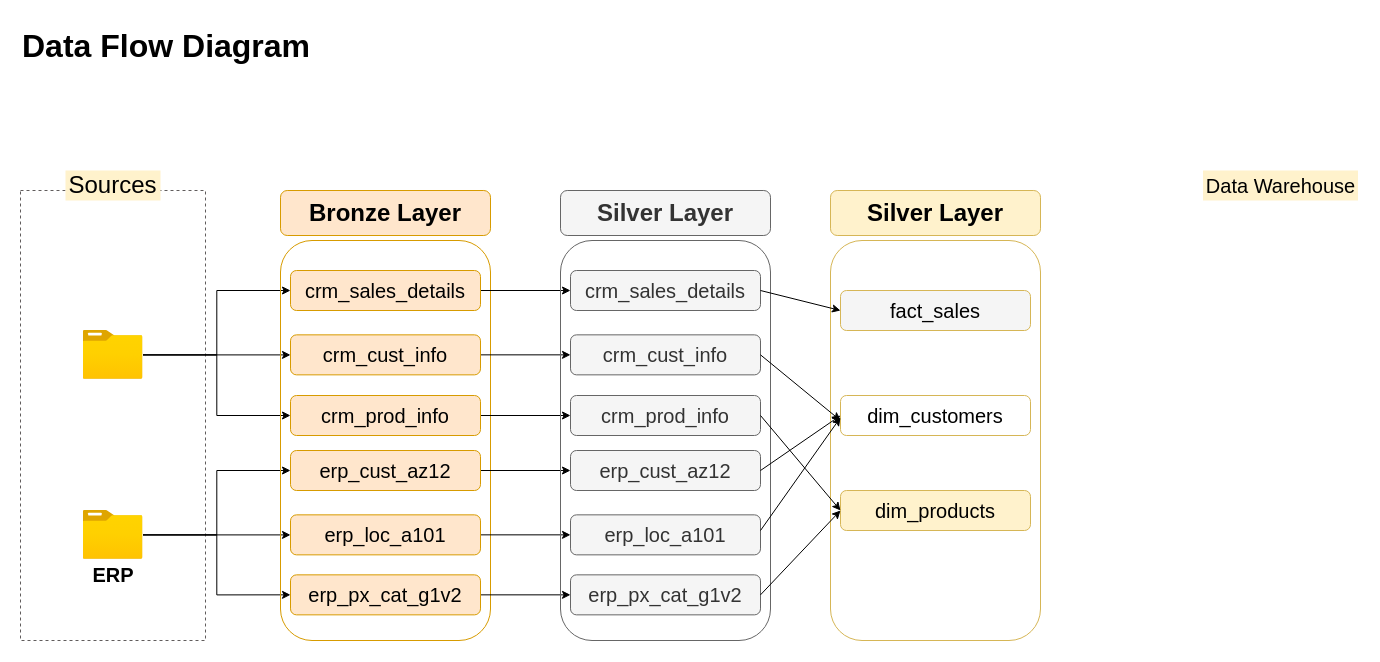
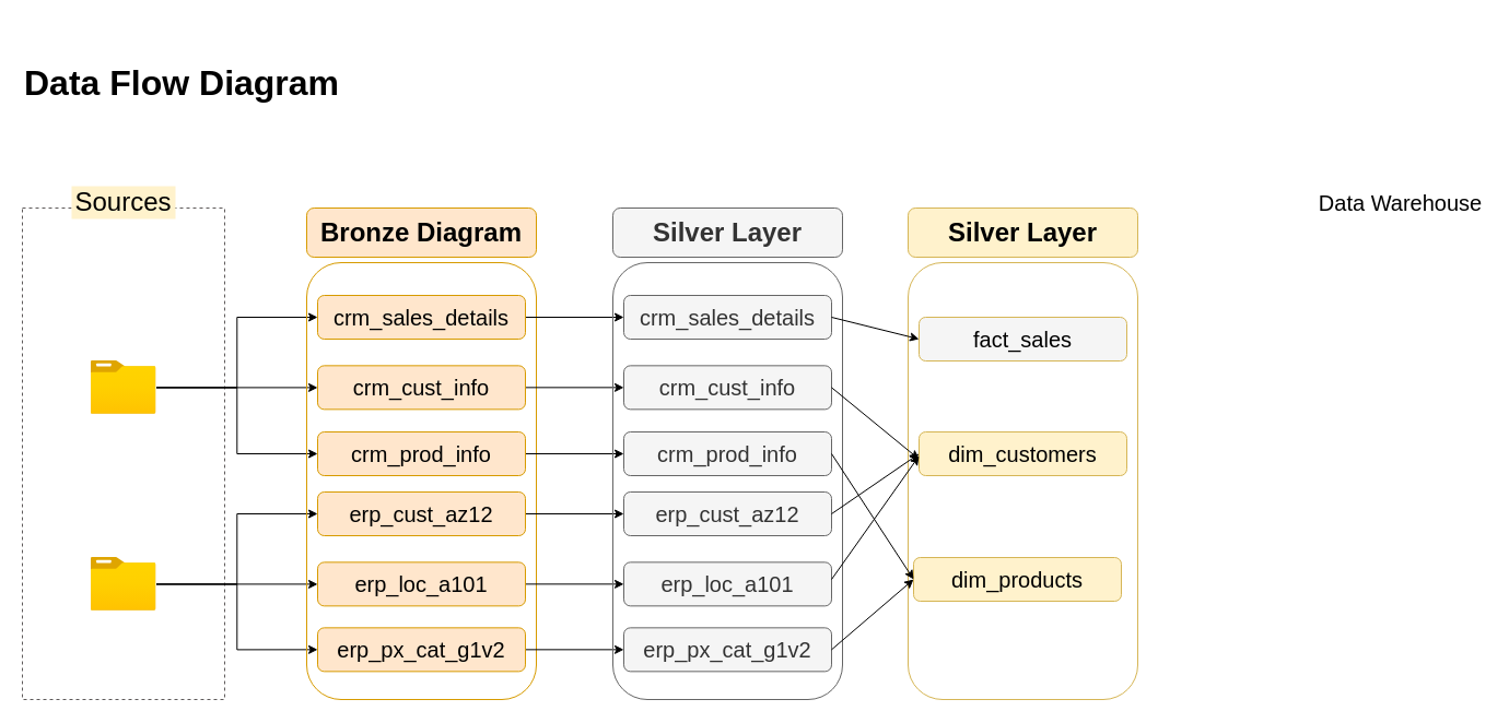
- <mxCell id="2" value="&lt;h1 style=&quot;margin-top: 0px;&quot;&gt;&lt;font style=&quot;font-size: 32px;&quot;&gt;Data Flow Diagram&lt;/font&gt;&lt;/h1&gt;" style="text;html=1;whiteSpace=wrap;overflow=hidden;rounded=0;" parent="1" vertex="1"><mxGeometry x="20" y="20" width="310" height="50" as="geometry" /></mxCell>
+ <mxCell id="2" value="&lt;h1 style=&quot;margin-top: 0px;&quot;&gt;&lt;font style=&quot;font-size: 32px;&quot;&gt;Data Flow Diagram&lt;/font&gt;&lt;/h1&gt;" style="text;html=1;whiteSpace=wrap;overflow=hidden;rounded=0;" parent="1" vertex="1"><mxGeometry x="20" y="50" width="310" height="50" as="geometry" /></mxCell>
- <mxCell id="5" value="&lt;font style=&quot;font-size: 20px;&quot;&gt;Data Warehouse&lt;/font&gt;" style="rounded=0;whiteSpace=wrap;html=1;strokeColor=none;fillColor=#fff2cc;" parent="1" vertex="1"><mxGeometry x="1202.5" y="170" width="155" height="30" as="geometry" /></mxCell>
+ <mxCell id="5" value="&lt;font style=&quot;font-size: 20px;&quot;&gt;Data Warehouse&lt;/font&gt;" style="rounded=0;whiteSpace=wrap;html=1;strokeColor=none;" parent="1" vertex="1"><mxGeometry x="1202.5" y="170" width="155" height="30" as="geometry" /></mxCell>
- <mxCell id="15" value="&lt;font style=&quot;font-size: 24px;&quot;&gt;&lt;b&gt;Bronze Layer&lt;/b&gt;&lt;/font&gt;" style="rounded=1;whiteSpace=wrap;html=1;fillColor=#ffe6cc;strokeColor=#d79b00;" parent="1" vertex="1"><mxGeometry x="280" y="190" width="210" height="45" as="geometry" /></mxCell>
+ <mxCell id="15" value="&lt;font style=&quot;font-size: 24px;&quot;&gt;&lt;b&gt;Bronze Diagram&lt;/b&gt;&lt;/font&gt;" style="rounded=1;whiteSpace=wrap;html=1;fillColor=#ffe6cc;strokeColor=#d79b00;" parent="1" vertex="1"><mxGeometry x="280" y="190" width="210" height="45" as="geometry" /></mxCell>
- <mxCell id="40" value="&lt;font style=&quot;font-size: 20px;&quot;&gt;dim_customers&lt;/font&gt;" style="rounded=1;whiteSpace=wrap;html=1;fillColor=#ffffff;strokeColor=#d6b656;" parent="1" vertex="1"><mxGeometry x="840" y="395" width="190" height="40" as="geometry" /></mxCell>
+ <mxCell id="40" value="&lt;font style=&quot;font-size: 20px;&quot;&gt;dim_customers&lt;/font&gt;" style="rounded=1;whiteSpace=wrap;html=1;fillColor=#fff2cc;strokeColor=#d6b656;" parent="1" vertex="1"><mxGeometry x="840" y="395" width="190" height="40" as="geometry" /></mxCell>
- <mxCell id="41" value="&lt;font style=&quot;font-size: 20px;&quot;&gt;dim_products&lt;/font&gt;" style="rounded=1;whiteSpace=wrap;html=1;fillColor=#fff2cc;strokeColor=#d6b656;" parent="1" vertex="1"><mxGeometry x="840" y="490" width="190" height="40" as="geometry" /></mxCell>
+ <mxCell id="41" value="&lt;font style=&quot;font-size: 20px;&quot;&gt;dim_products&lt;/font&gt;" style="rounded=1;whiteSpace=wrap;html=1;fillColor=#fff2cc;strokeColor=#d6b656;" parent="1" vertex="1"><mxGeometry x="835" y="510" width="190" height="40" as="geometry" /></mxCell>
- <mxCell id="18" value="&lt;b&gt;&lt;font style=&quot;font-size: 20px;&quot;&gt;ERP&lt;/font&gt;&lt;/b&gt;" style="text;html=1;align=center;verticalAlign=middle;whiteSpace=wrap;rounded=0;" parent="1" vertex="1"><mxGeometry x="82.5" y="558.7" width="60" height="30" as="geometry" /></mxCell>
